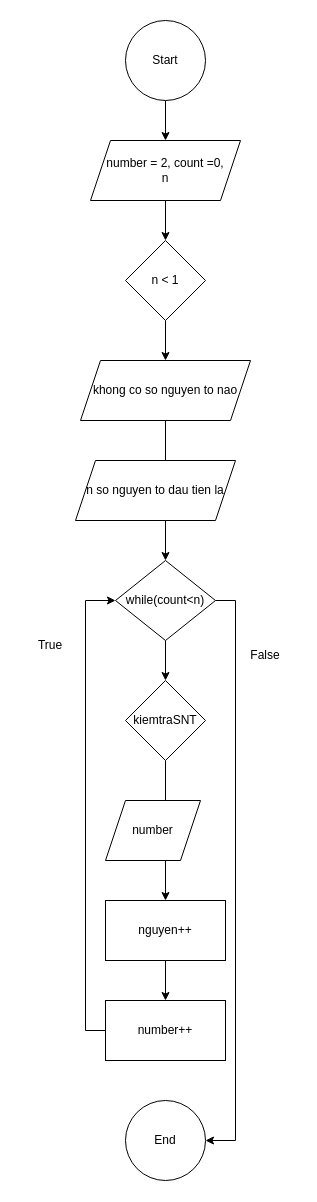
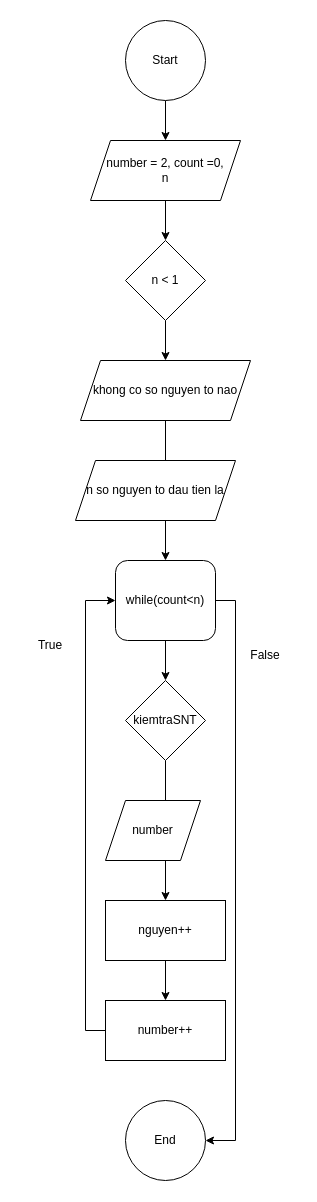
- <mxCell id="13" value="while(count&amp;lt;n)" style="rhombus;whiteSpace=wrap;html=1;" vertex="1" parent="1"><mxGeometry x="115" y="560" width="100" height="80" as="geometry" /></mxCell>
+ <mxCell id="13" value="while(count&amp;lt;n)" style="whiteSpace=wrap;html=1;rounded=1;" vertex="1" parent="1"><mxGeometry x="115" y="560" width="100" height="80" as="geometry" /></mxCell>
